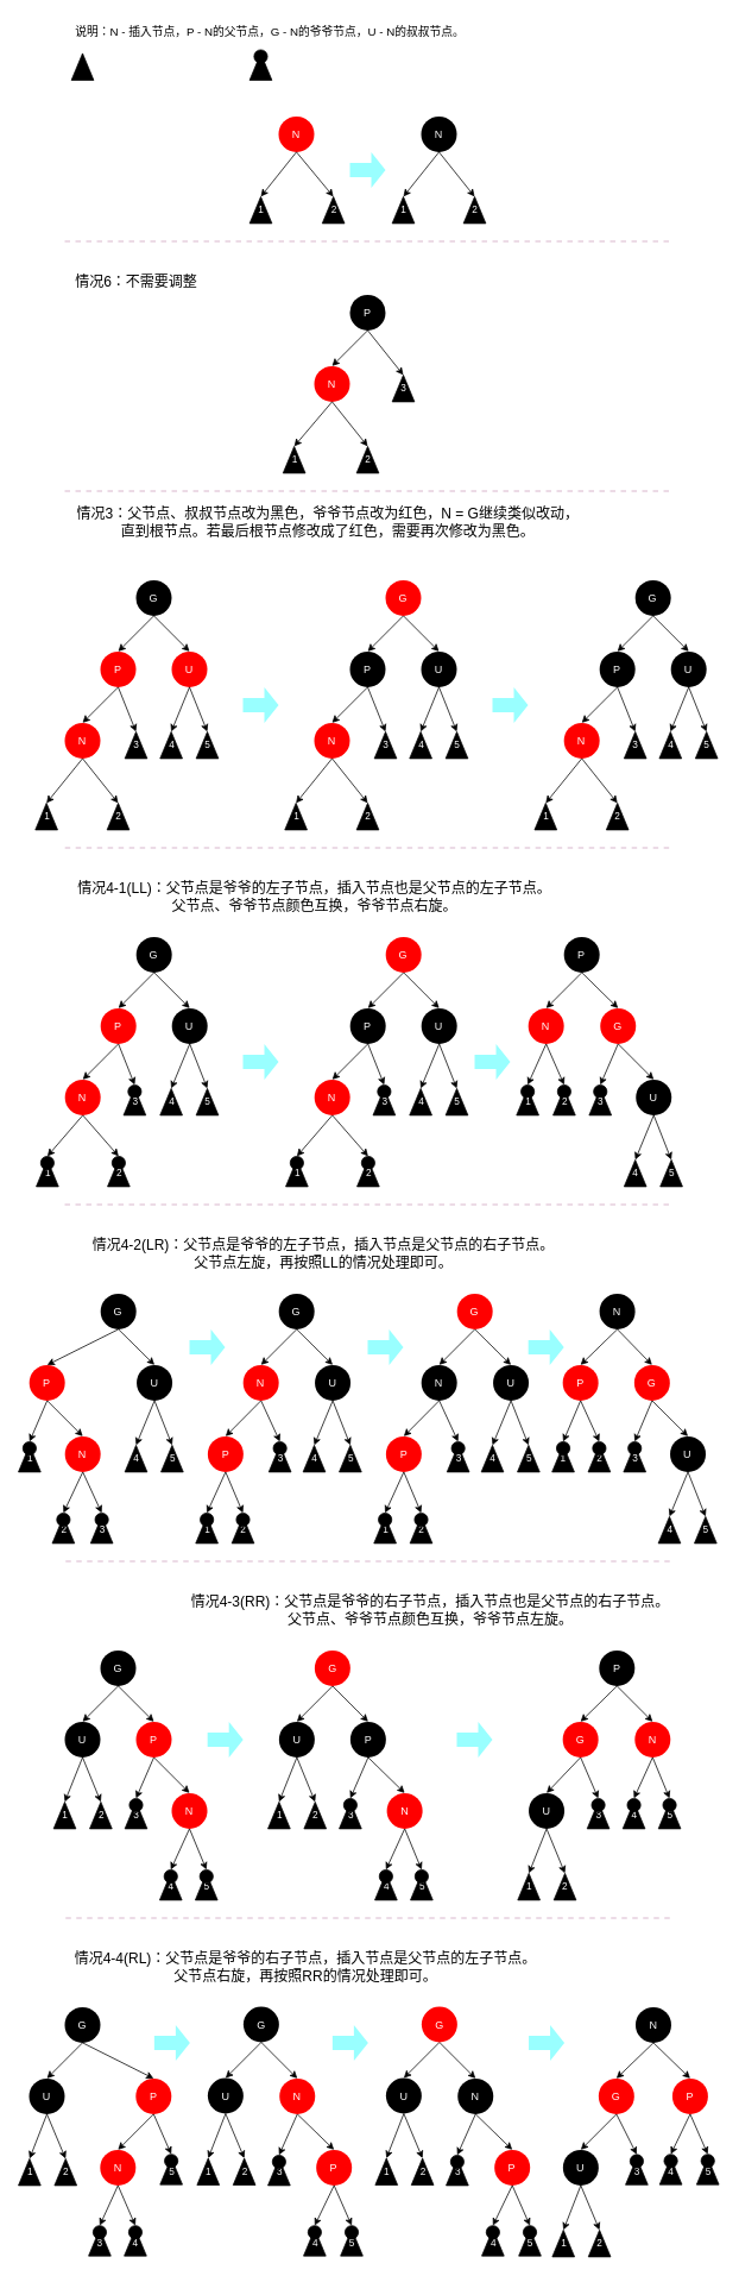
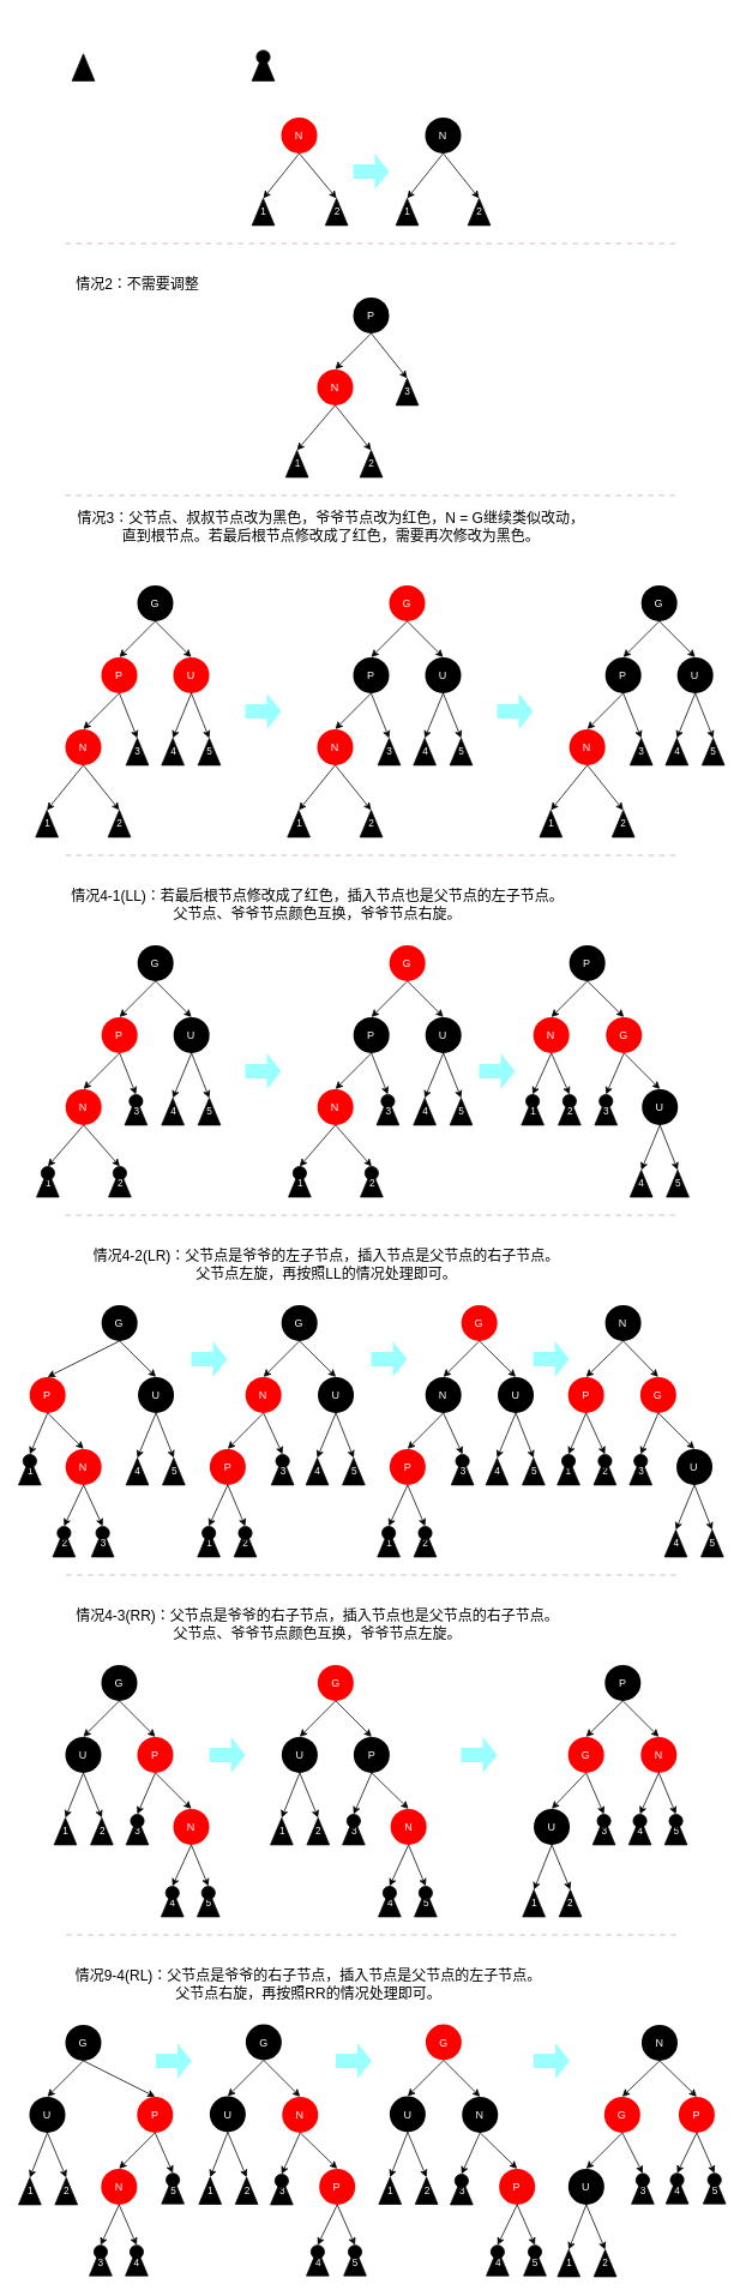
- <mxCell id="50" value="&lt;font style=&quot;font-size: 13px;&quot;&gt;说明：N - 插入节点，P - N的父节点，G - N的爷爷节点，U - N的叔叔节点。&lt;/font&gt;" style="text;html=1;align=center;verticalAlign=middle;resizable=0;points=[];autosize=1;strokeColor=none;fillColor=none;" parent="1" vertex="1"><mxGeometry x="72" y="20" width="460" height="30" as="geometry" /></mxCell>
- <mxCell id="12" value="&lt;font style=&quot;font-size: 16px;&quot;&gt;情况6：不需要调整&lt;/font&gt;" style="text;html=1;align=center;verticalAlign=middle;resizable=0;points=[];autosize=1;strokeColor=none;fillColor=none;" parent="1" vertex="1"><mxGeometry x="72" y="300" width="160" height="30" as="geometry" /></mxCell>
+ <mxCell id="12" value="&lt;font style=&quot;font-size: 16px;&quot;&gt;情况2：不需要调整&lt;/font&gt;" style="text;html=1;align=center;verticalAlign=middle;resizable=0;points=[];autosize=1;strokeColor=none;fillColor=none;" parent="1" vertex="1"><mxGeometry x="72" y="300" width="160" height="30" as="geometry" /></mxCell>
- <mxCell id="33" value="&lt;font style=&quot;font-size: 16px;&quot;&gt;情况4-1(LL)：父节点是爷爷的左子节点，插入节点也是父节点的左子节点。&lt;br&gt;父节点、爷爷节点颜色互换，爷爷节点右旋。&lt;br&gt;&lt;/font&gt;" style="text;html=1;align=center;verticalAlign=middle;resizable=0;points=[];autosize=1;strokeColor=none;fillColor=none;" parent="1" vertex="1"><mxGeometry x="72.25" y="980" width="560" height="50" as="geometry" /></mxCell>
+ <mxCell id="33" value="&lt;font style=&quot;font-size: 16px;&quot;&gt;情况4-1(LL)：若最后根节点修改成了红色，插入节点也是父节点的左子节点。&lt;br&gt;父节点、爷爷节点颜色互换，爷爷节点右旋。&lt;br&gt;&lt;/font&gt;" style="text;html=1;align=center;verticalAlign=middle;resizable=0;points=[];autosize=1;strokeColor=none;fillColor=none;" parent="1" vertex="1"><mxGeometry x="72.25" y="980" width="560" height="50" as="geometry" /></mxCell>
- <mxCell id="47" value="&lt;font style=&quot;font-size: 16px;&quot;&gt;情况4-3(RR)：父节点是爷爷的右子节点，插入节点也是父节点的右子节点。&lt;br&gt;父节点、爷爷节点颜色互换，爷爷节点左旋。&lt;br&gt;&lt;/font&gt;" style="text;html=1;align=center;verticalAlign=middle;resizable=0;points=[];autosize=1;strokeColor=none;fillColor=none;" parent="1" vertex="1"><mxGeometry x="202.25" y="1780" width="560" height="50" as="geometry" /></mxCell>
+ <mxCell id="47" value="&lt;font style=&quot;font-size: 16px;&quot;&gt;情况4-3(RR)：父节点是爷爷的右子节点，插入节点也是父节点的右子节点。&lt;br&gt;父节点、爷爷节点颜色互换，爷爷节点左旋。&lt;br&gt;&lt;/font&gt;" style="text;html=1;align=center;verticalAlign=middle;resizable=0;points=[];autosize=1;strokeColor=none;fillColor=none;" parent="1" vertex="1"><mxGeometry x="72.25" y="1780" width="560" height="50" as="geometry" /></mxCell>
- <mxCell id="49" value="&lt;font style=&quot;font-size: 16px;&quot;&gt;情况4-4(RL)：父节点是爷爷的右子节点，插入节点是父节点的左子节点。&lt;br&gt;父节点右旋，再按照RR的情况处理即可。&lt;br&gt;&lt;/font&gt;" style="text;html=1;align=center;verticalAlign=middle;resizable=0;points=[];autosize=1;strokeColor=none;fillColor=none;" parent="1" vertex="1"><mxGeometry x="72" y="2180" width="540" height="50" as="geometry" /></mxCell>
+ <mxCell id="49" value="&lt;font style=&quot;font-size: 16px;&quot;&gt;情况9-4(RL)：父节点是爷爷的右子节点，插入节点是父节点的左子节点。&lt;br&gt;父节点右旋，再按照RR的情况处理即可。&lt;br&gt;&lt;/font&gt;" style="text;html=1;align=center;verticalAlign=middle;resizable=0;points=[];autosize=1;strokeColor=none;fillColor=none;" parent="1" vertex="1"><mxGeometry x="72" y="2180" width="540" height="50" as="geometry" /></mxCell>
